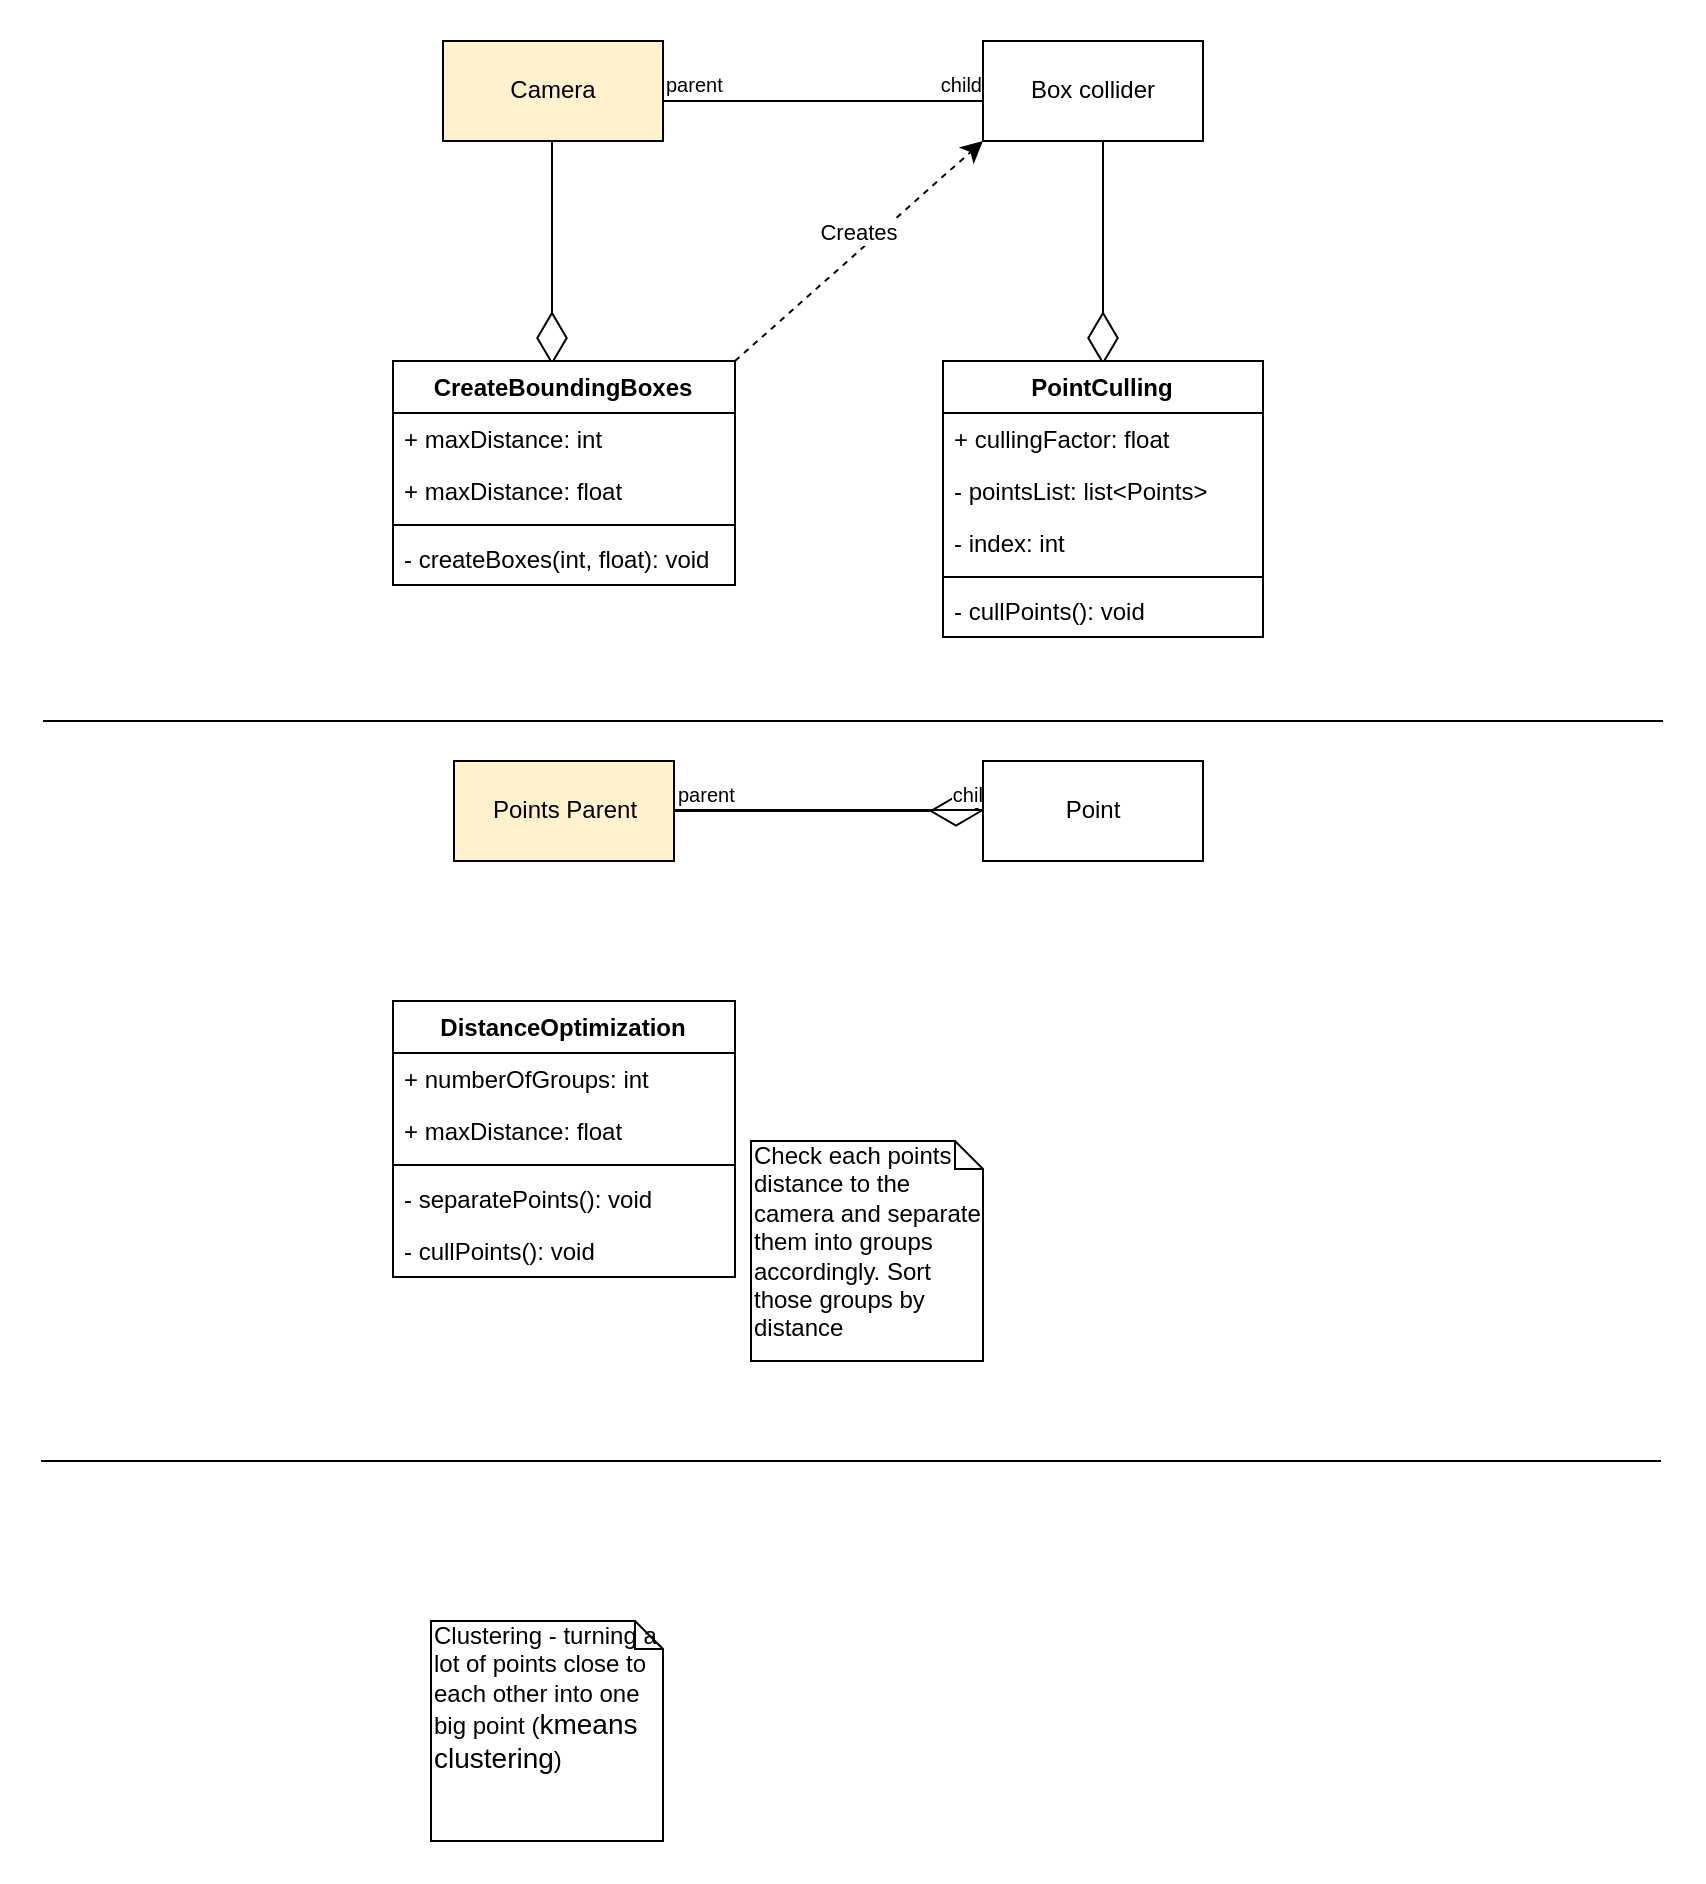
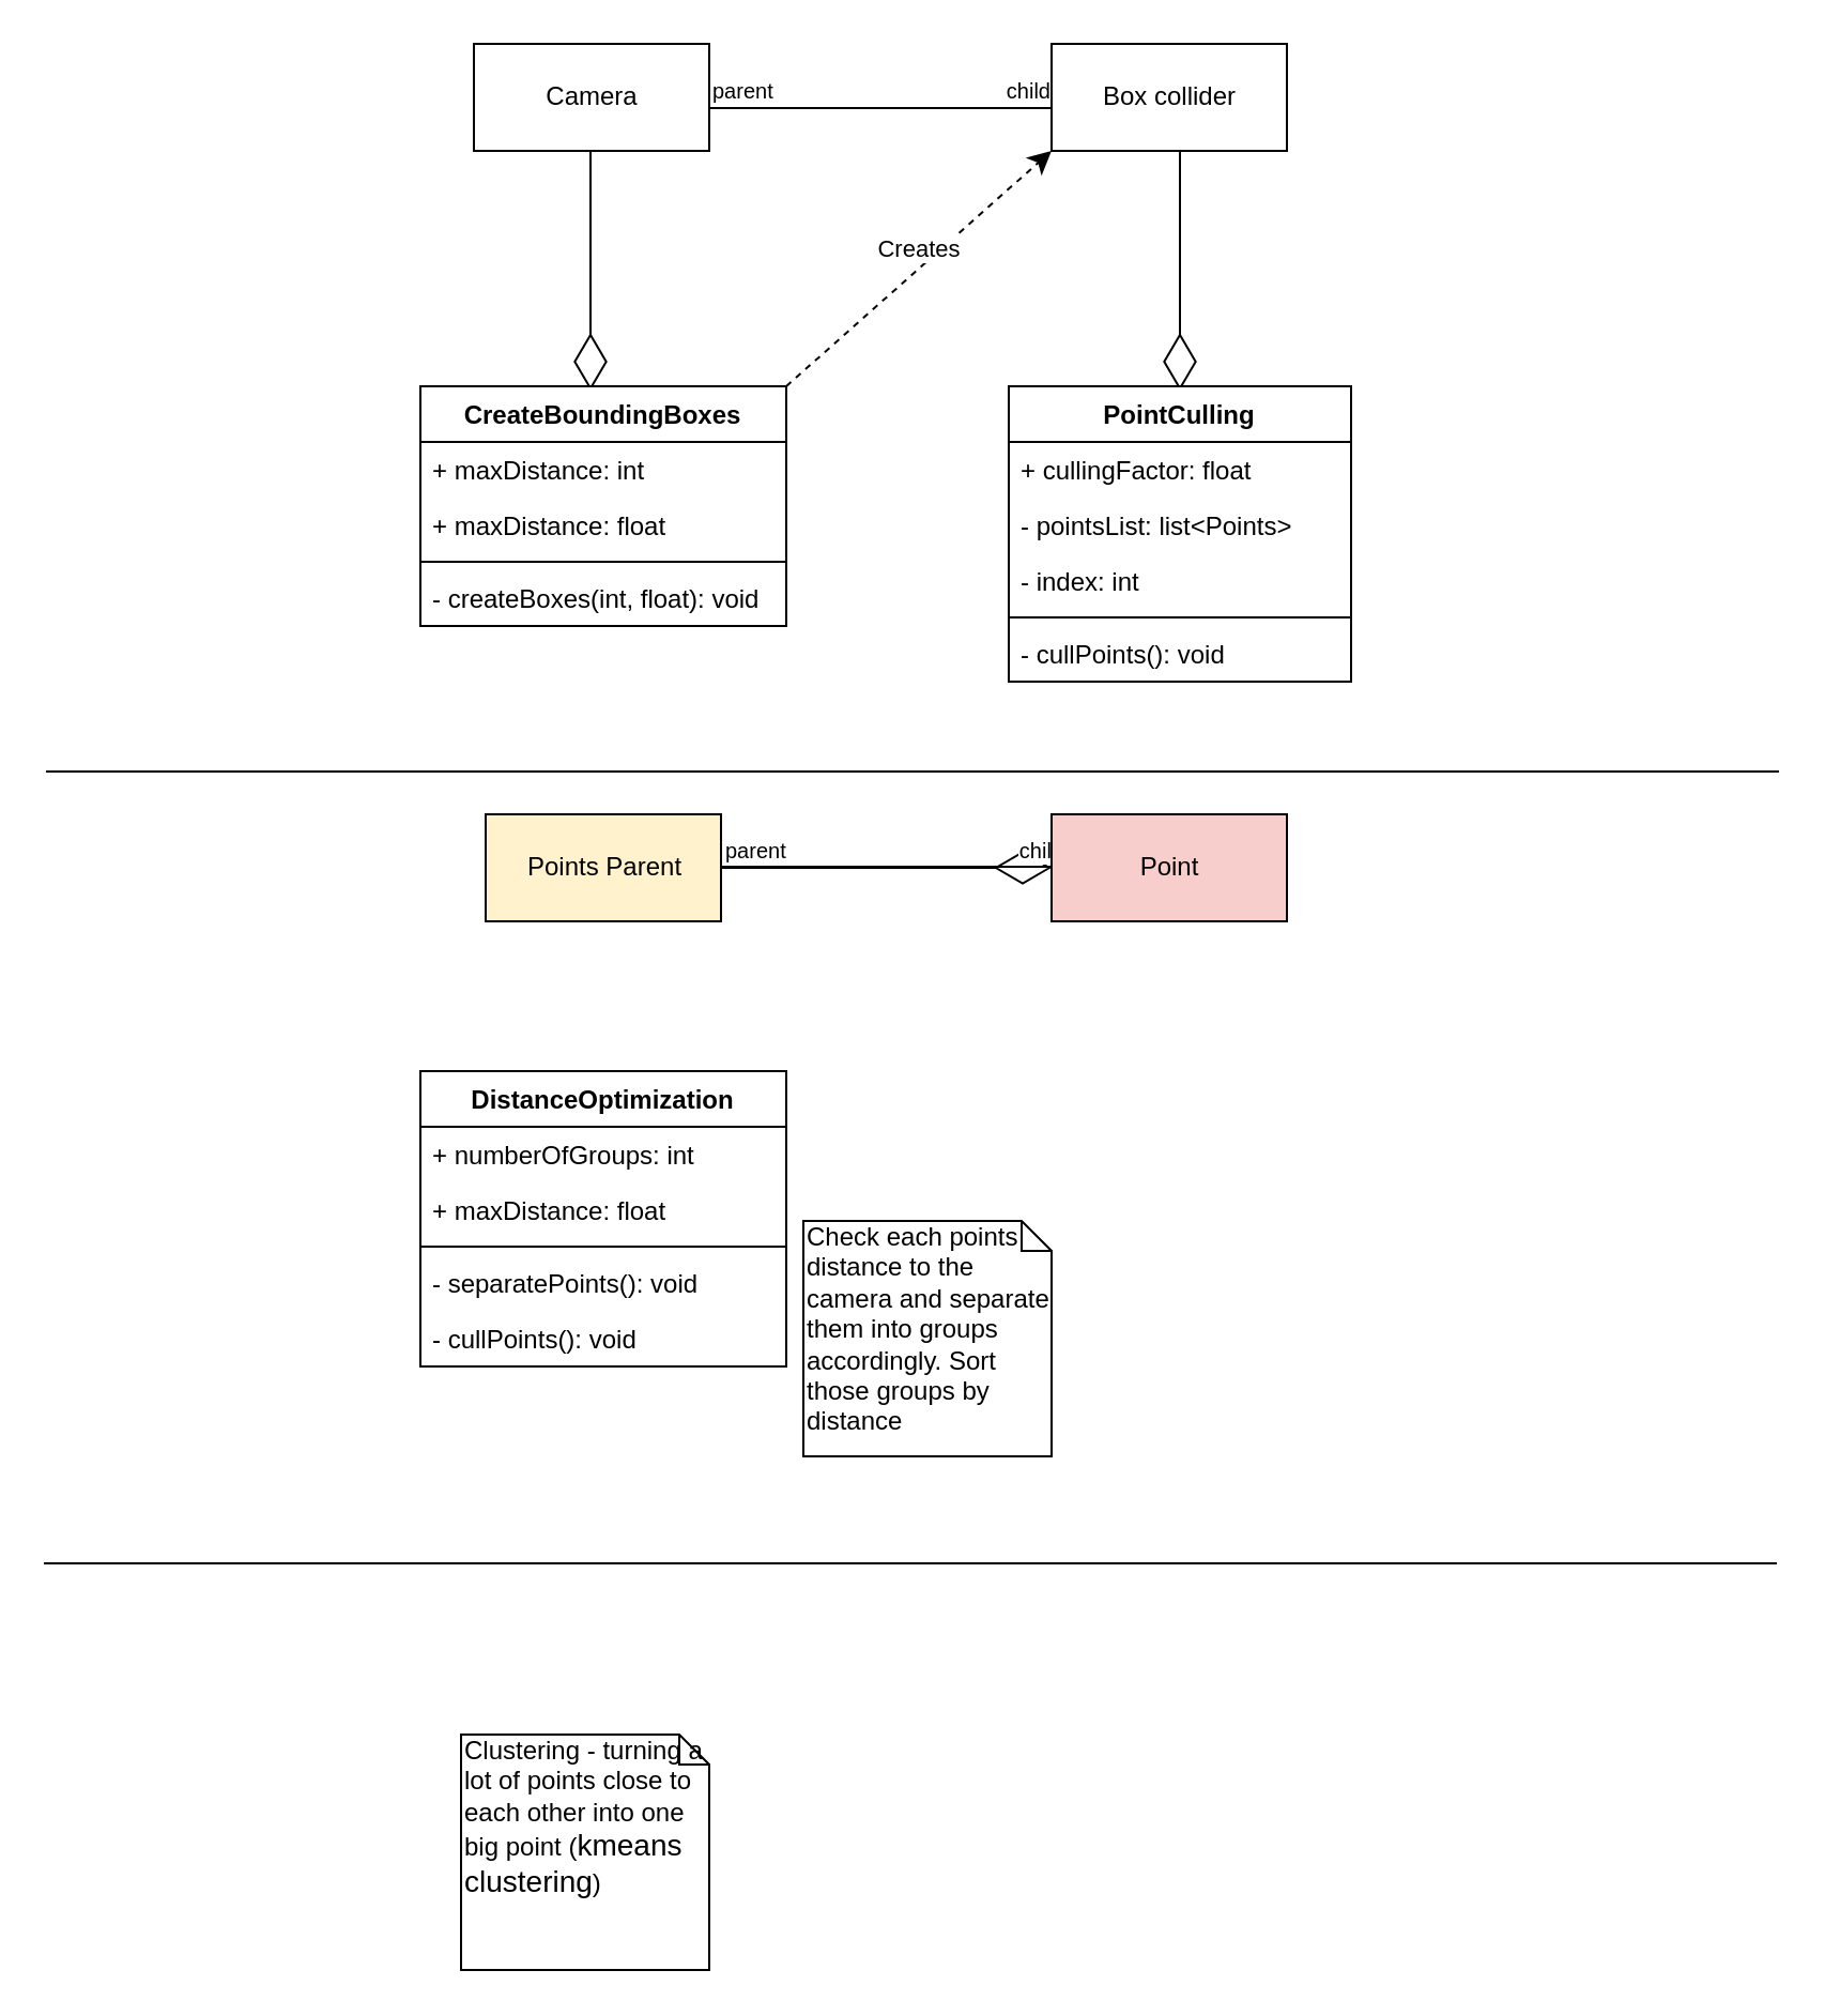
- <mxCell id="6" value="Camera" style="html=1;fillColor=#fff2cc;" parent="1" vertex="1"><mxGeometry x="221" y="20" width="110" height="50" as="geometry" /></mxCell>
+ <mxCell id="6" value="Camera" style="html=1;" parent="1" vertex="1"><mxGeometry x="221" y="20" width="110" height="50" as="geometry" /></mxCell>
- <mxCell id="33" value="Point" style="html=1;" parent="1" vertex="1"><mxGeometry x="491" y="380" width="110" height="50" as="geometry" /></mxCell>
+ <mxCell id="33" value="Point" style="html=1;fillColor=#f8cecc;" parent="1" vertex="1"><mxGeometry x="491" y="380" width="110" height="50" as="geometry" /></mxCell>
